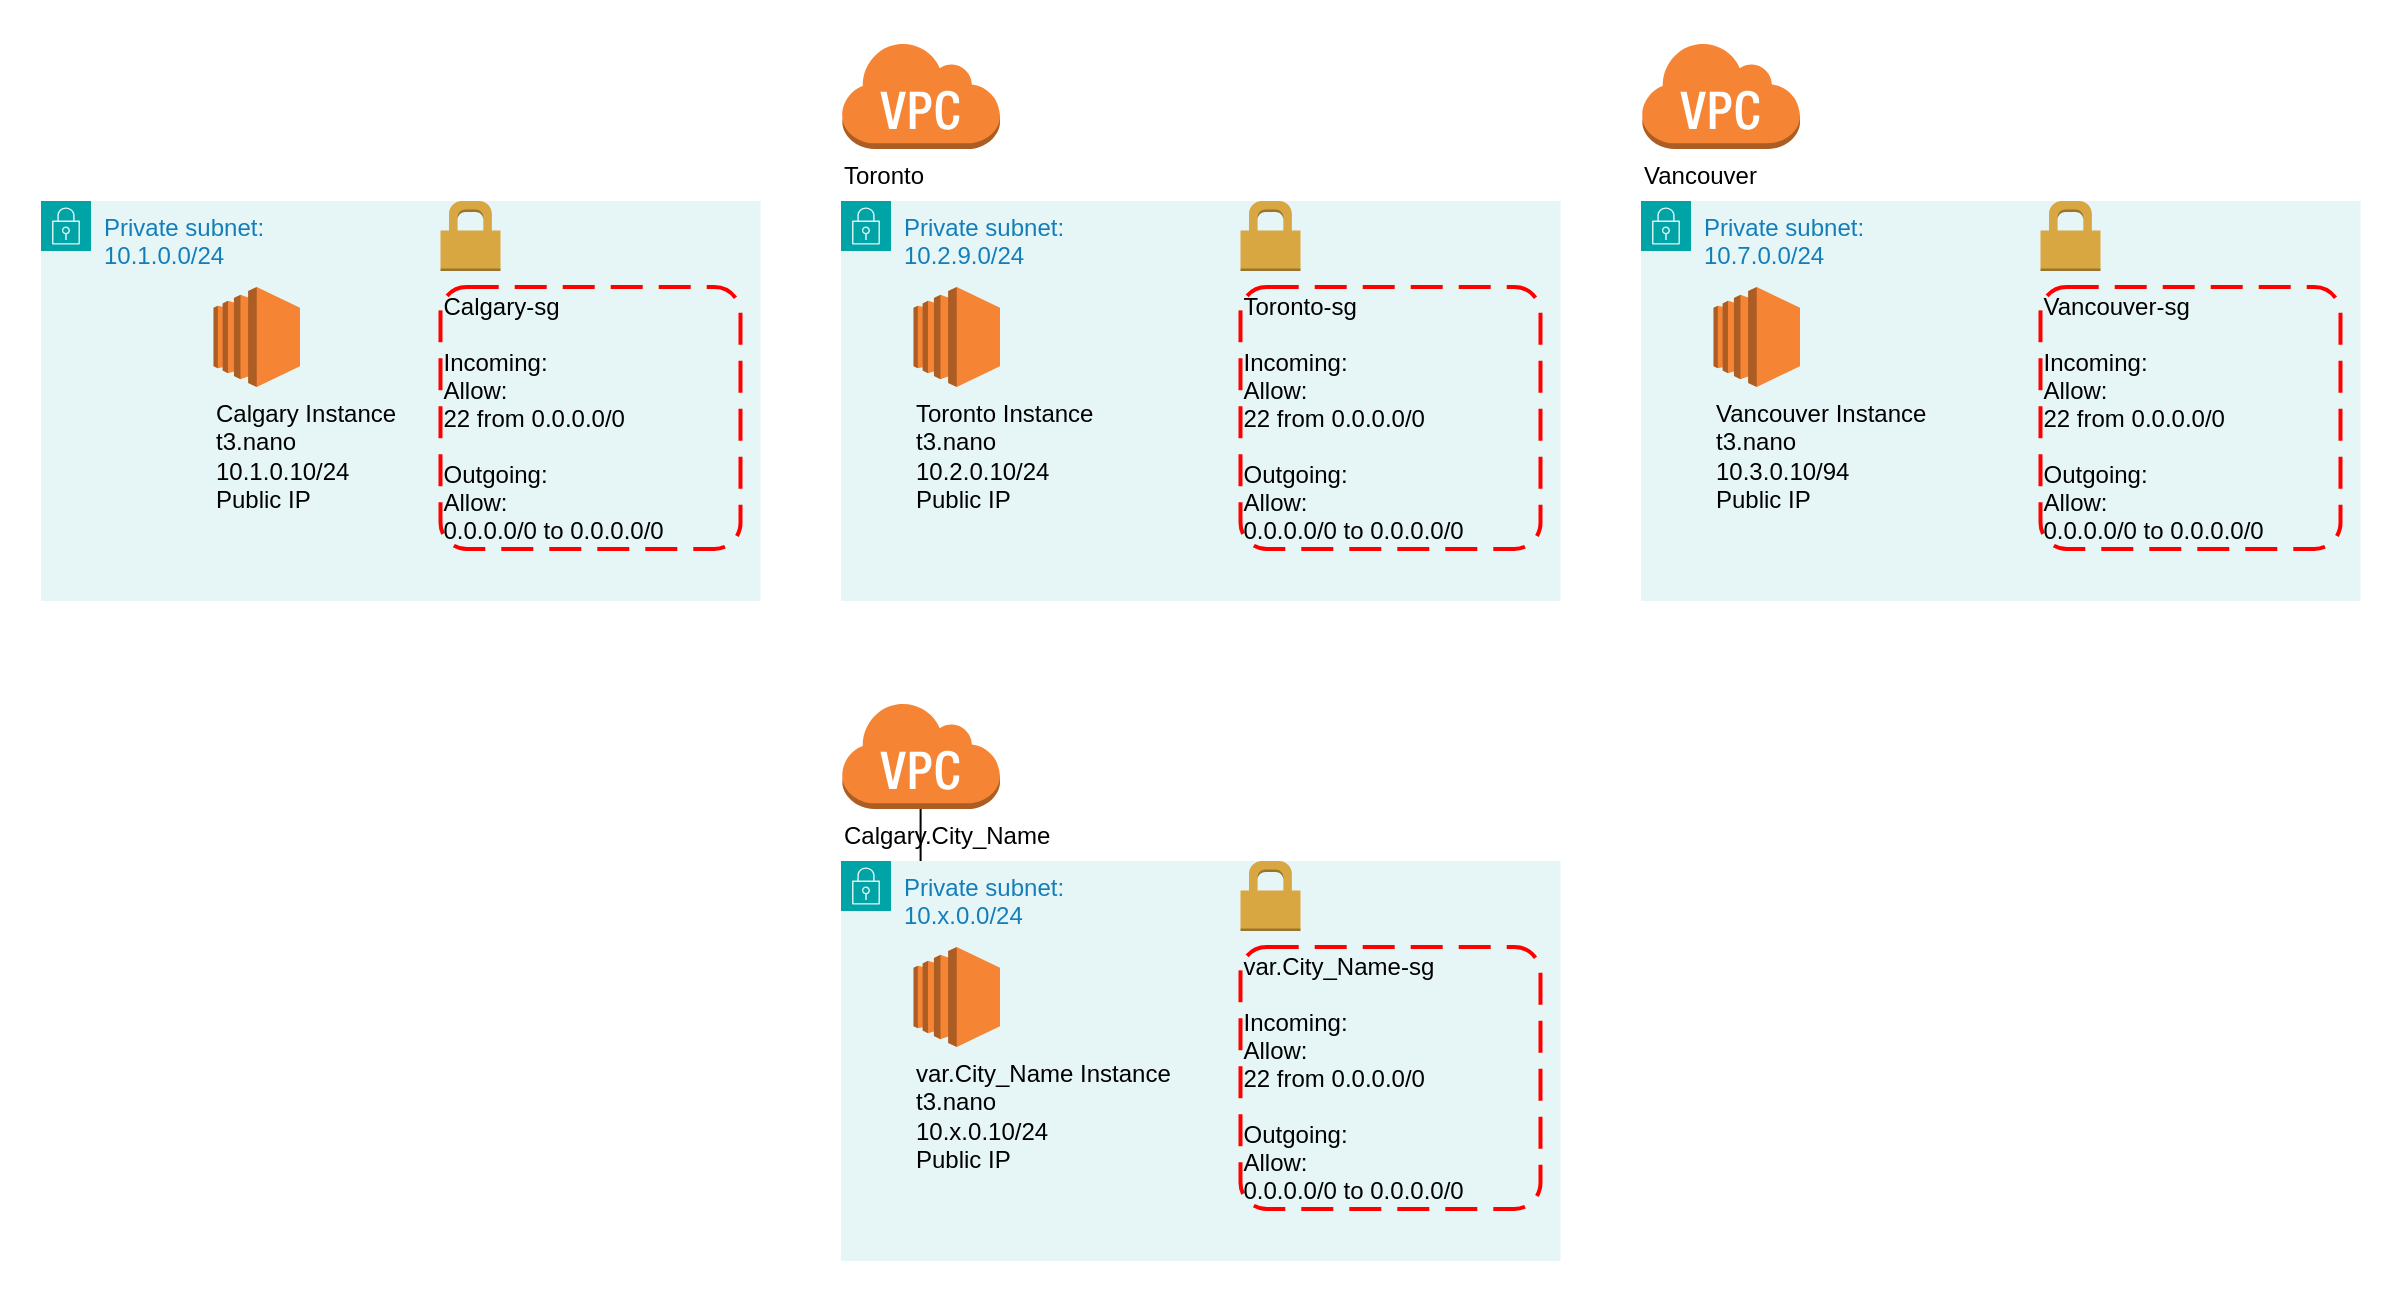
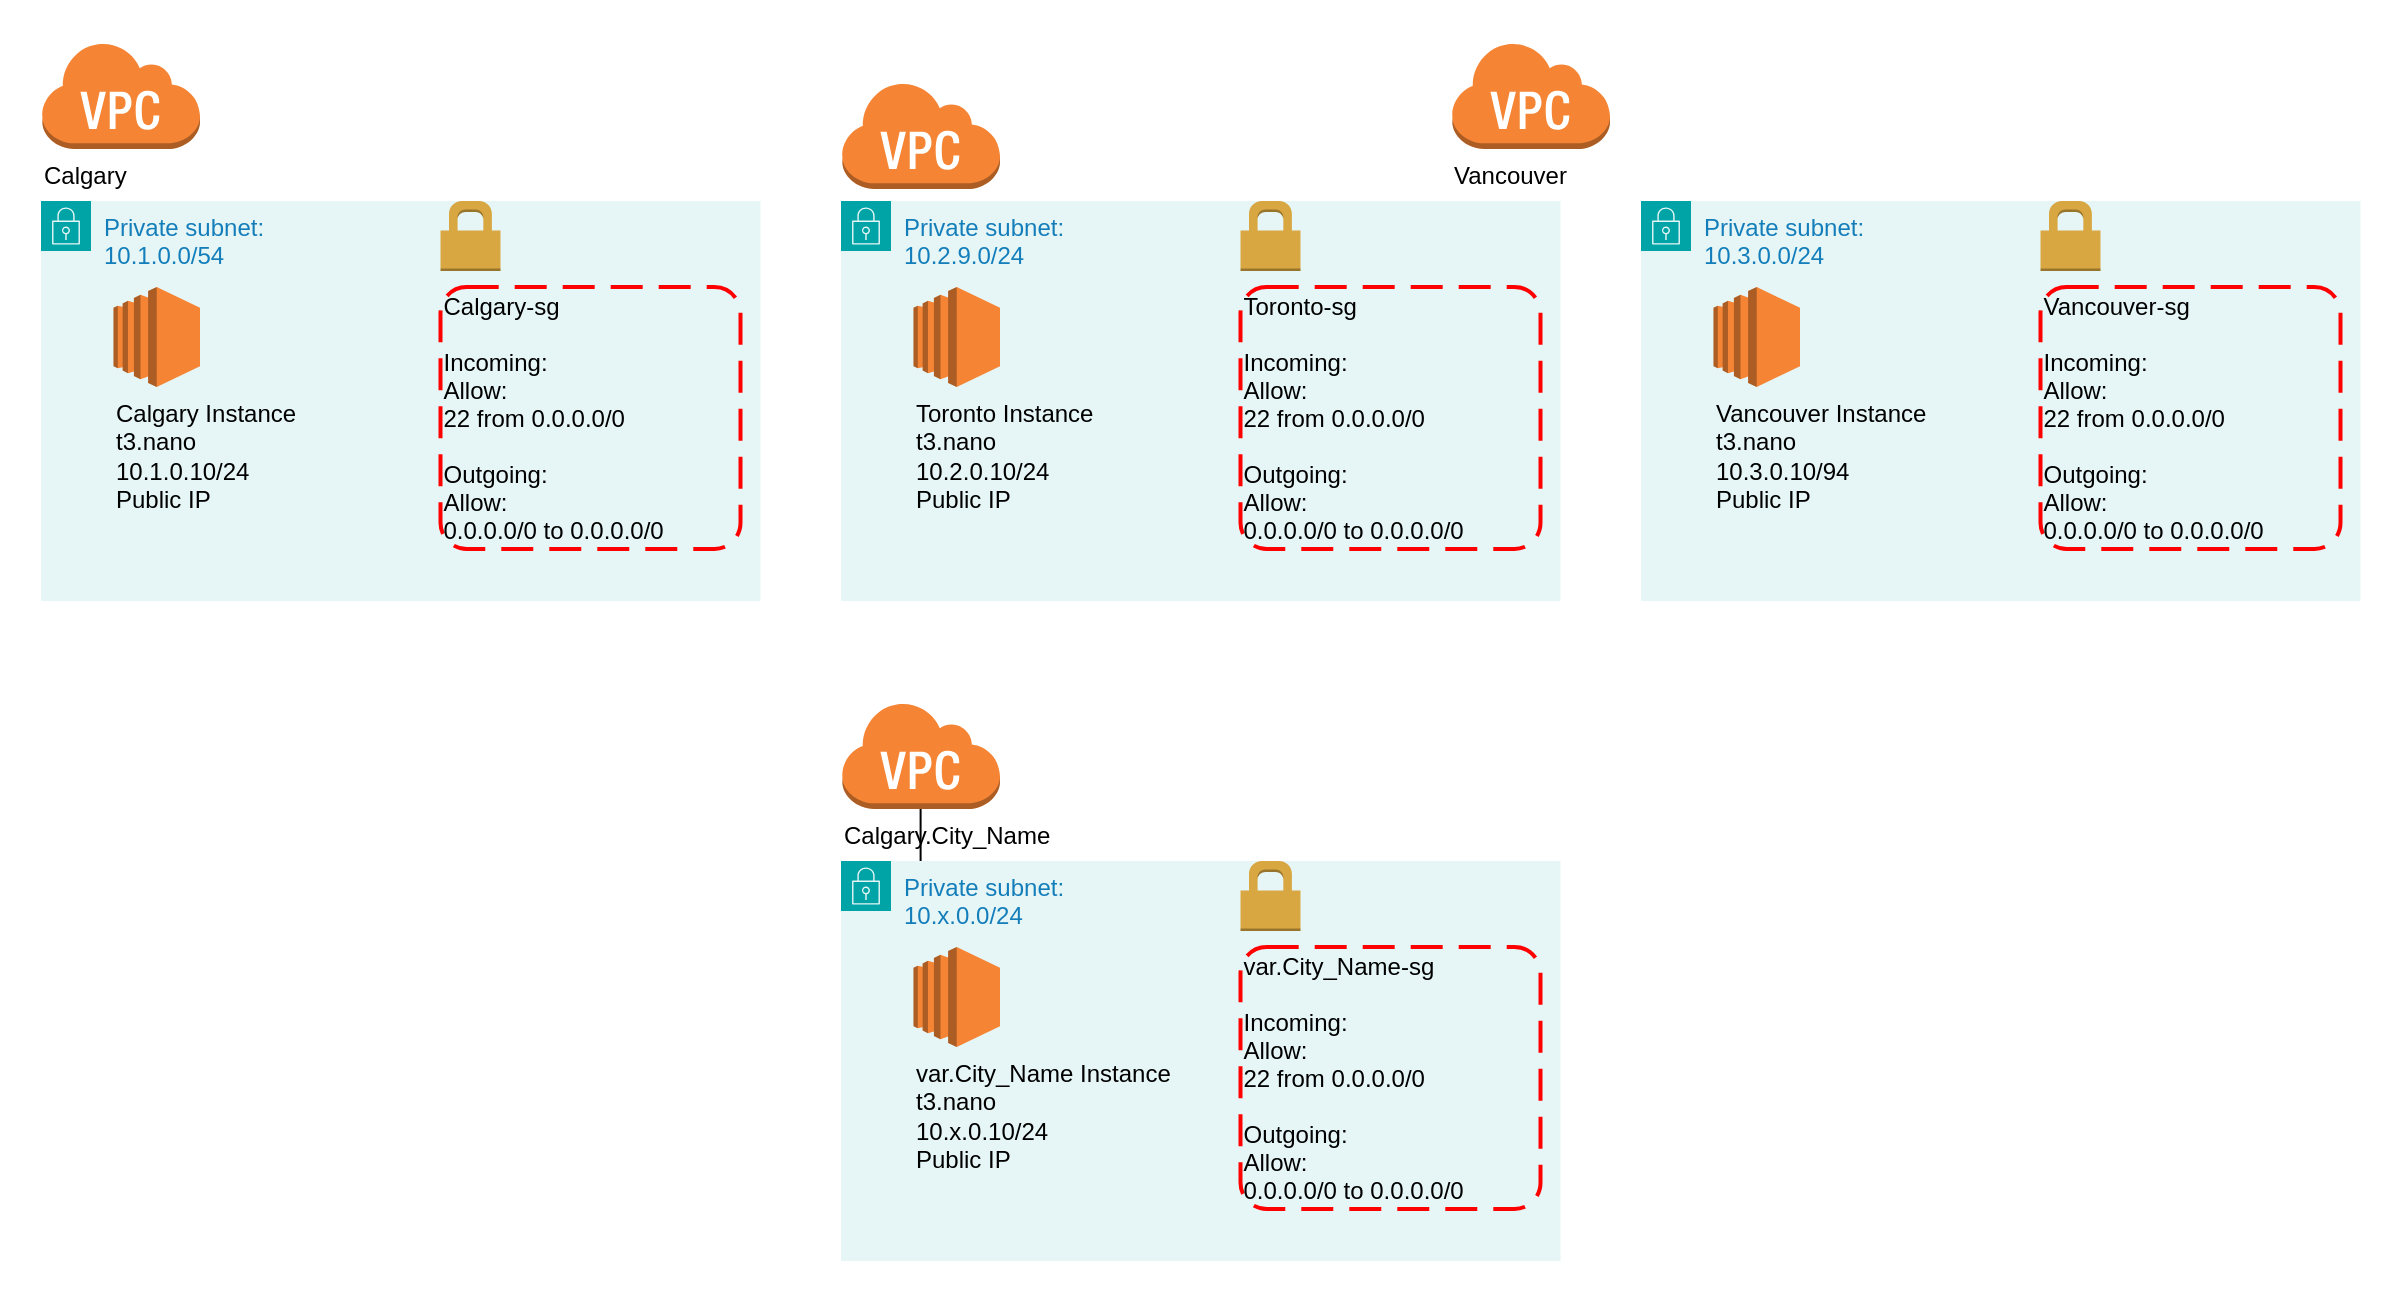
+ <mxCell id="2" value="Calgary" style="outlineConnect=0;dashed=0;verticalLabelPosition=bottom;verticalAlign=top;align=left;html=1;shape=mxgraph.aws3.virtual_private_cloud;fillColor=#F58534;gradientColor=none;" vertex="1" parent="1"><mxGeometry x="20" y="20" width="79.5" height="54" as="geometry" /></mxCell>
- <mxCell id="7" value="Toronto" style="outlineConnect=0;dashed=0;verticalLabelPosition=bottom;verticalAlign=top;align=left;html=1;shape=mxgraph.aws3.virtual_private_cloud;fillColor=#F58534;gradientColor=none;" vertex="1" parent="1"><mxGeometry x="420" y="20" width="79.5" height="54" as="geometry" /></mxCell>
+ <mxCell id="7" value="Toronto" style="outlineConnect=0;dashed=0;verticalLabelPosition=bottom;verticalAlign=top;align=left;html=1;shape=mxgraph.aws3.virtual_private_cloud;fillColor=#F58534;gradientColor=none;" vertex="1" parent="1"><mxGeometry x="420" y="40" width="79.5" height="54" as="geometry" /></mxCell>
- <mxCell id="12" value="Vancouver" style="outlineConnect=0;dashed=0;verticalLabelPosition=bottom;verticalAlign=top;align=left;html=1;shape=mxgraph.aws3.virtual_private_cloud;fillColor=#F58534;gradientColor=none;" vertex="1" parent="1"><mxGeometry x="820" y="20" width="79.5" height="54" as="geometry" /></mxCell>
+ <mxCell id="12" value="Vancouver" style="outlineConnect=0;dashed=0;verticalLabelPosition=bottom;verticalAlign=top;align=left;html=1;shape=mxgraph.aws3.virtual_private_cloud;fillColor=#F58534;gradientColor=none;" vertex="1" parent="1"><mxGeometry x="725" y="20" width="79.5" height="54" as="geometry" /></mxCell>
- <mxCell id="3" value="Private subnet:&lt;br&gt;10.1.0.0/24" style="points=[[0,0],[0.25,0],[0.5,0],[0.75,0],[1,0],[1,0.25],[1,0.5],[1,0.75],[1,1],[0.75,1],[0.5,1],[0.25,1],[0,1],[0,0.75],[0,0.5],[0,0.25]];outlineConnect=0;gradientColor=none;html=1;whiteSpace=wrap;fontSize=12;fontStyle=0;container=1;pointerEvents=0;collapsible=0;recursiveResize=0;shape=mxgraph.aws4.group;grIcon=mxgraph.aws4.group_security_group;grStroke=0;strokeColor=#00A4A6;fillColor=#E6F6F7;verticalAlign=top;align=left;spacingLeft=30;fontColor=#147EBA;dashed=0;" vertex="1" parent="1"><mxGeometry x="20" y="100" width="359.75" height="200" as="geometry" /></mxCell>
+ <mxCell id="3" value="Private subnet:&lt;br&gt;10.1.0.0/54" style="points=[[0,0],[0.25,0],[0.5,0],[0.75,0],[1,0],[1,0.25],[1,0.5],[1,0.75],[1,1],[0.75,1],[0.5,1],[0.25,1],[0,1],[0,0.75],[0,0.5],[0,0.25]];outlineConnect=0;gradientColor=none;html=1;whiteSpace=wrap;fontSize=12;fontStyle=0;container=1;pointerEvents=0;collapsible=0;recursiveResize=0;shape=mxgraph.aws4.group;grIcon=mxgraph.aws4.group_security_group;grStroke=0;strokeColor=#00A4A6;fillColor=#E6F6F7;verticalAlign=top;align=left;spacingLeft=30;fontColor=#147EBA;dashed=0;" vertex="1" parent="1"><mxGeometry x="20" y="100" width="359.75" height="200" as="geometry" /></mxCell>
- <mxCell id="13" value="Private subnet:&lt;br&gt;10.7.0.0/24" style="points=[[0,0],[0.25,0],[0.5,0],[0.75,0],[1,0],[1,0.25],[1,0.5],[1,0.75],[1,1],[0.75,1],[0.5,1],[0.25,1],[0,1],[0,0.75],[0,0.5],[0,0.25]];outlineConnect=0;gradientColor=none;html=1;whiteSpace=wrap;fontSize=12;fontStyle=0;container=1;pointerEvents=0;collapsible=0;recursiveResize=0;shape=mxgraph.aws4.group;grIcon=mxgraph.aws4.group_security_group;grStroke=0;strokeColor=#00A4A6;fillColor=#E6F6F7;verticalAlign=top;align=left;spacingLeft=30;fontColor=#147EBA;dashed=0;" vertex="1" parent="1"><mxGeometry x="820" y="100" width="359.75" height="200" as="geometry" /></mxCell>
+ <mxCell id="13" value="Private subnet:&lt;br&gt;10.3.0.0/24" style="points=[[0,0],[0.25,0],[0.5,0],[0.75,0],[1,0],[1,0.25],[1,0.5],[1,0.75],[1,1],[0.75,1],[0.5,1],[0.25,1],[0,1],[0,0.75],[0,0.5],[0,0.25]];outlineConnect=0;gradientColor=none;html=1;whiteSpace=wrap;fontSize=12;fontStyle=0;container=1;pointerEvents=0;collapsible=0;recursiveResize=0;shape=mxgraph.aws4.group;grIcon=mxgraph.aws4.group_security_group;grStroke=0;strokeColor=#00A4A6;fillColor=#E6F6F7;verticalAlign=top;align=left;spacingLeft=30;fontColor=#147EBA;dashed=0;" vertex="1" parent="1"><mxGeometry x="820" y="100" width="359.75" height="200" as="geometry" /></mxCell>
- <mxCell id="4" value="Calgary Instance&lt;br&gt;t3.nano&lt;br&gt;10.1.0.10/24&lt;div&gt;Public IP&lt;/div&gt;" style="outlineConnect=0;dashed=0;verticalLabelPosition=bottom;verticalAlign=top;align=left;html=1;shape=mxgraph.aws3.ec2;fillColor=#F58534;gradientColor=none;" vertex="1" parent="3"><mxGeometry x="86.25" y="43" width="43.25" height="50" as="geometry" /></mxCell>
+ <mxCell id="4" value="Calgary Instance&lt;br&gt;t3.nano&lt;br&gt;10.1.0.10/24&lt;div&gt;Public IP&lt;/div&gt;" style="outlineConnect=0;dashed=0;verticalLabelPosition=bottom;verticalAlign=top;align=left;html=1;shape=mxgraph.aws3.ec2;fillColor=#F58534;gradientColor=none;" vertex="1" parent="3"><mxGeometry x="36.25" y="43" width="43.25" height="50" as="geometry" /></mxCell>
